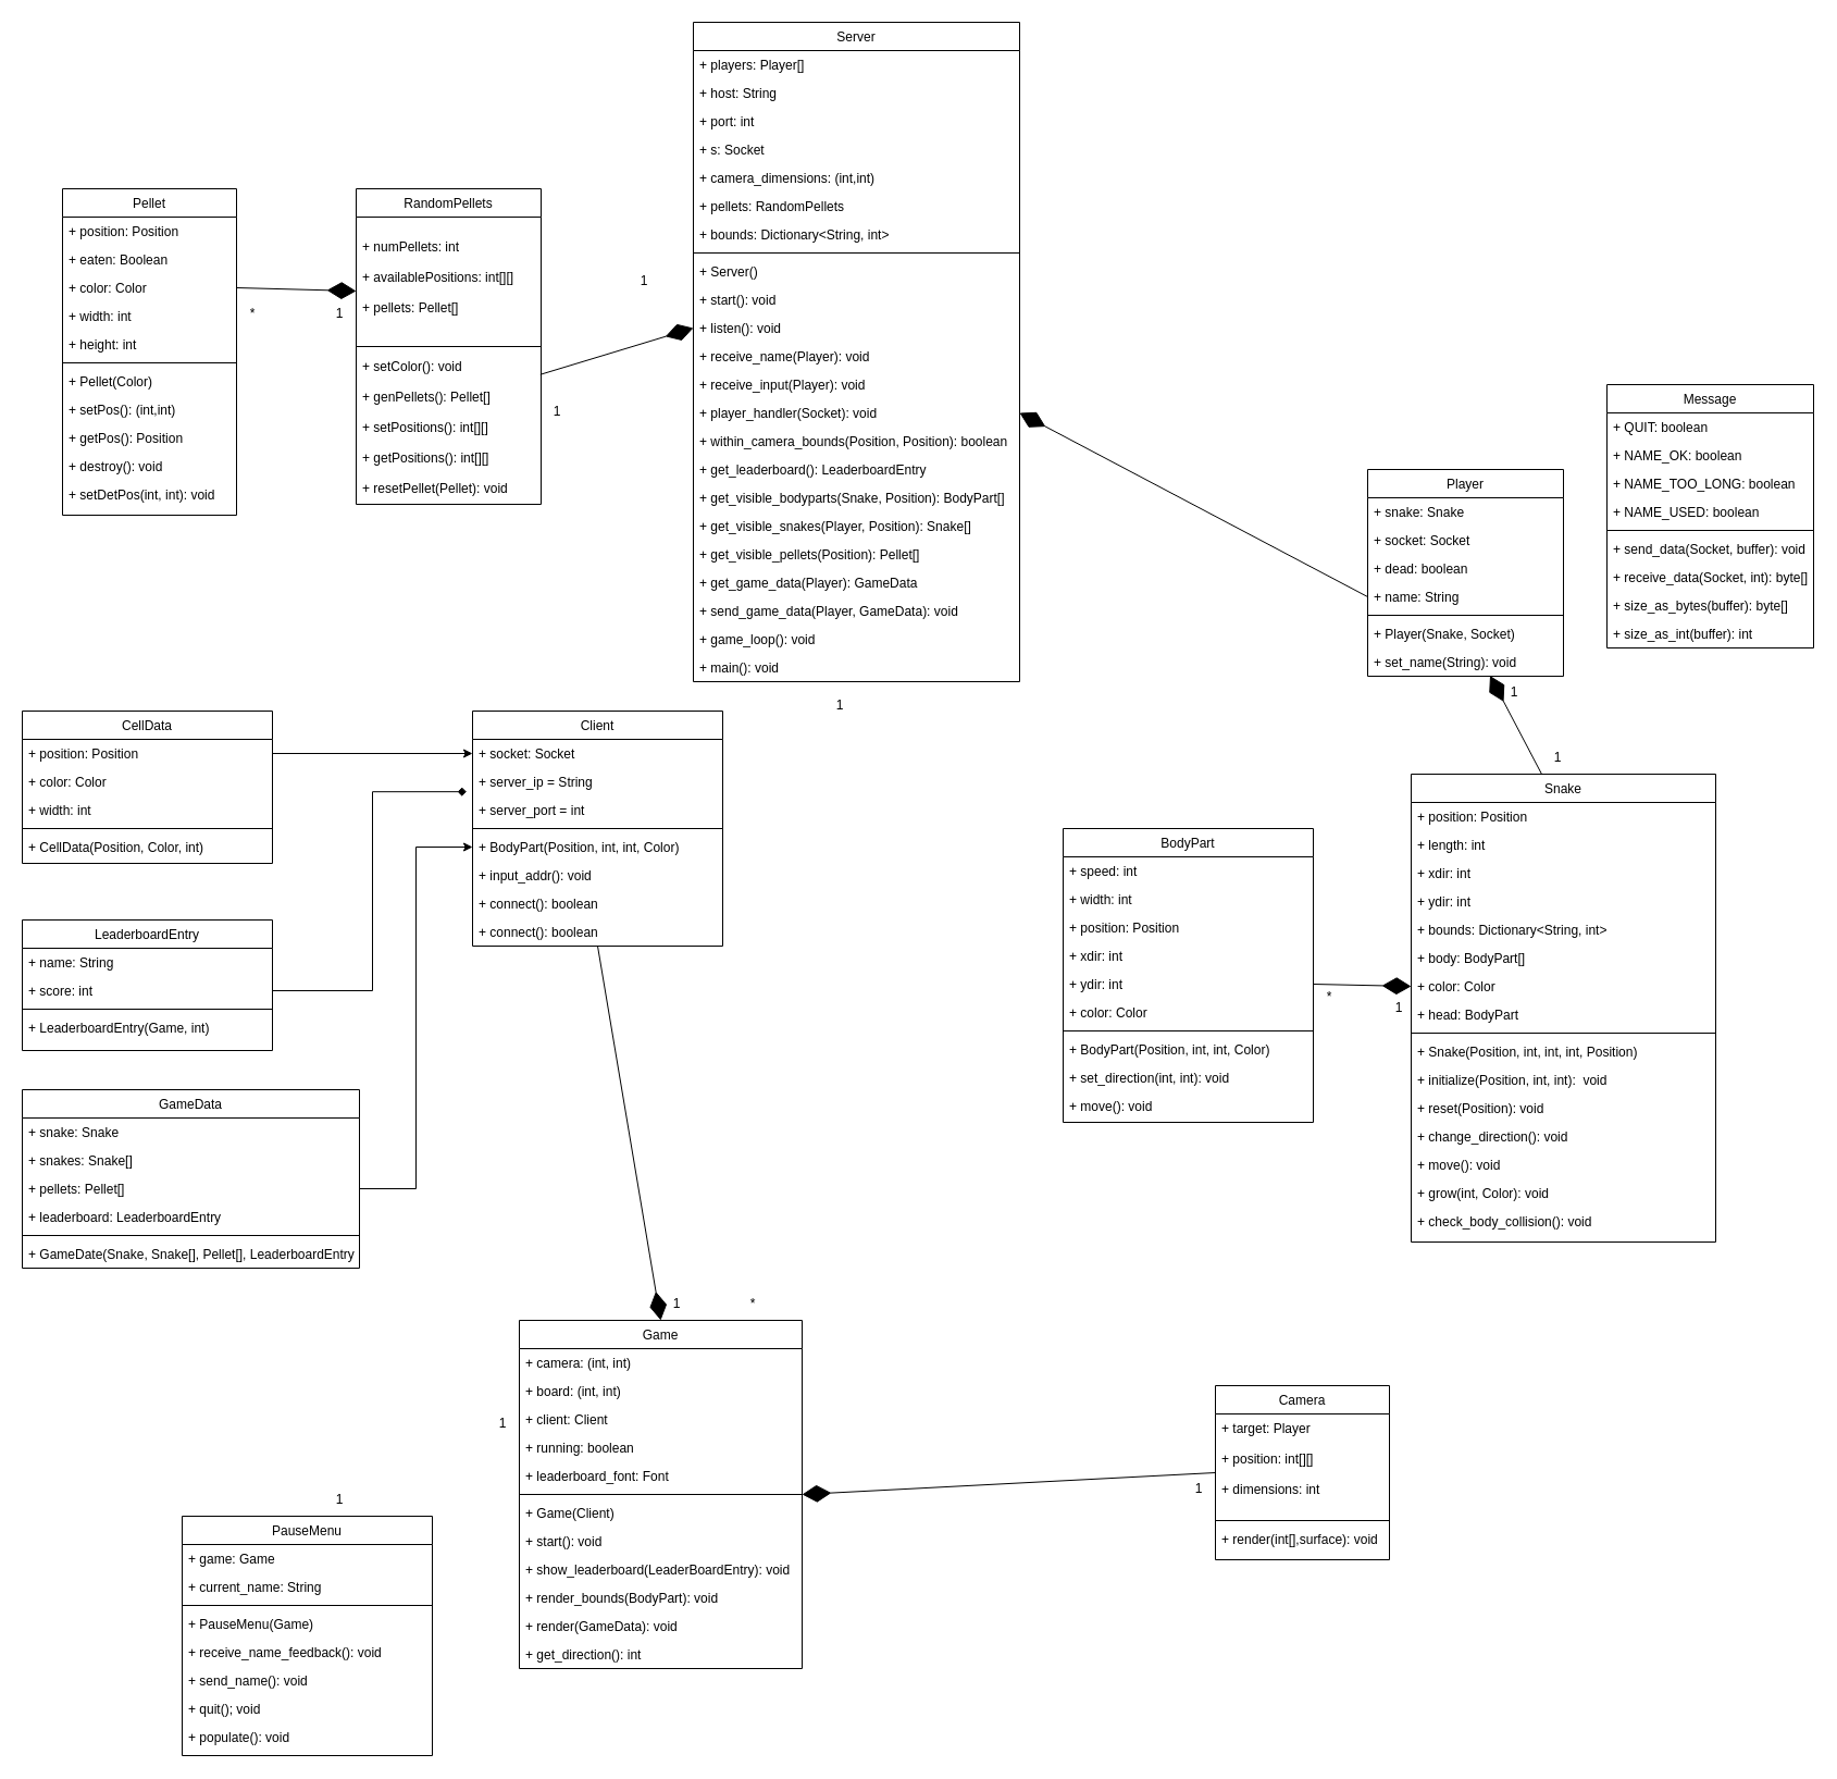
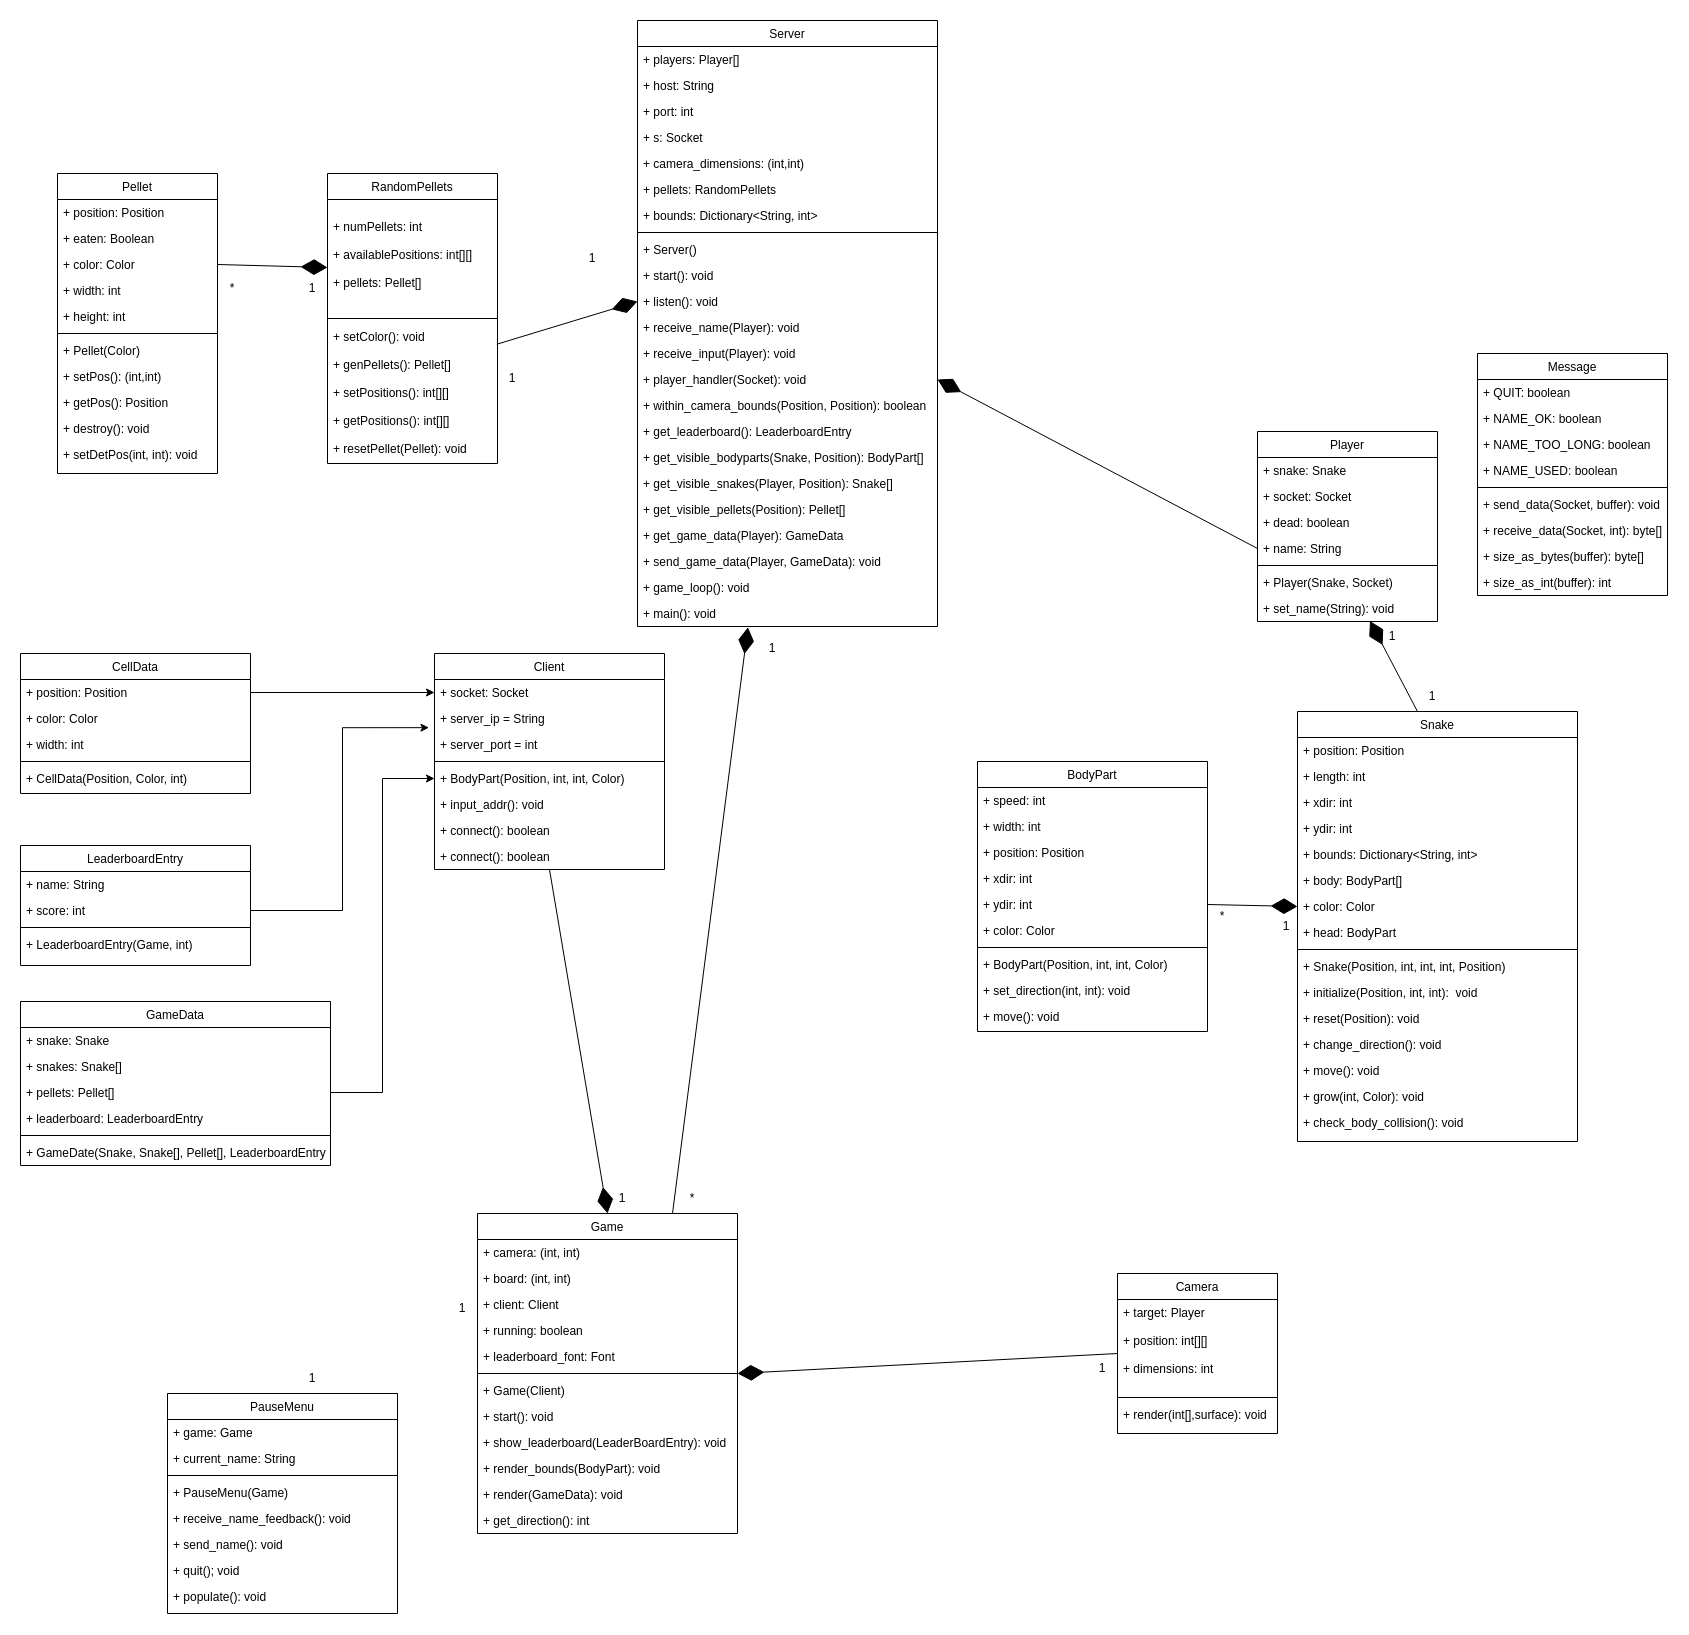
- <mxCell id="104" style="edgeStyle=orthogonalEdgeStyle;rounded=0;orthogonalLoop=1;jettySize=auto;html=1;exitX=1;exitY=0.5;exitDx=0;exitDy=0;entryX=-0.024;entryY=-0.148;entryDx=0;entryDy=0;entryPerimeter=0;endArrow=diamond;" parent="1" source="93" target="79" edge="1"><mxGeometry relative="1" as="geometry"><mxPoint x="377" y="663" as="targetPoint" /></mxGeometry></mxCell>
+ <mxCell id="104" style="edgeStyle=orthogonalEdgeStyle;rounded=0;orthogonalLoop=1;jettySize=auto;html=1;exitX=1;exitY=0.5;exitDx=0;exitDy=0;entryX=-0.024;entryY=-0.148;entryDx=0;entryDy=0;entryPerimeter=0;" parent="1" source="93" target="79" edge="1"><mxGeometry relative="1" as="geometry"><mxPoint x="377" y="663" as="targetPoint" /></mxGeometry></mxCell>
+ <mxCell id="164" value="" style="endArrow=diamondThin;endFill=1;endSize=24;html=1;rounded=0;entryX=0.368;entryY=1.029;entryDx=0;entryDy=0;entryPerimeter=0;exitX=0.75;exitY=0;exitDx=0;exitDy=0;" parent="1" source="115" target="153" edge="1"><mxGeometry width="160" relative="1" as="geometry"><mxPoint x="789" y="546.332" as="sourcePoint" /><mxPoint x="933.04" y="1041.68" as="targetPoint" /></mxGeometry></mxCell>
